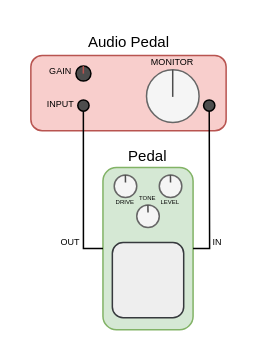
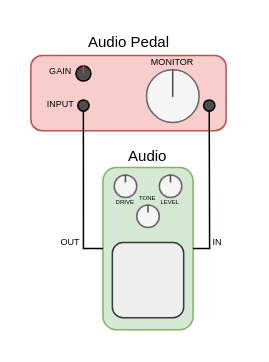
- <mxCell id="27" value="Pedal" style="text;html=1;strokeColor=none;fillColor=none;align=center;verticalAlign=middle;whiteSpace=wrap;rounded=0;fontSize=10;shadow=0;" parent="1" vertex="1"><mxGeometry x="78" y="95" width="40" height="15" as="geometry" /></mxCell>
+ <mxCell id="27" value="Audio" style="text;html=1;strokeColor=none;fillColor=none;align=center;verticalAlign=middle;whiteSpace=wrap;rounded=0;fontSize=10;shadow=0;" parent="1" vertex="1"><mxGeometry x="78" y="95" width="40" height="15" as="geometry" /></mxCell>
